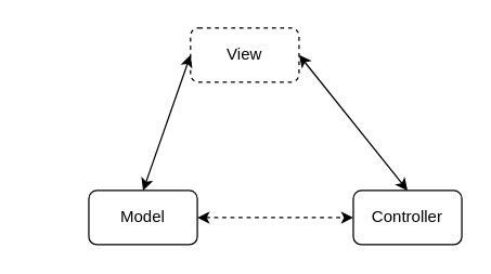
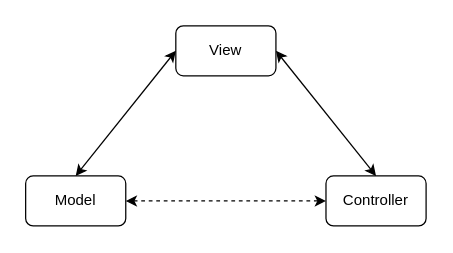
- <mxCell id="2" value="View" style="rounded=1;whiteSpace=wrap;html=1;dashed=1;" vertex="1" parent="1"><mxGeometry x="140" y="20" width="80" height="40" as="geometry" /></mxCell>
+ <mxCell id="2" value="View" style="rounded=1;whiteSpace=wrap;html=1;" vertex="1" parent="1"><mxGeometry x="140" y="20" width="80" height="40" as="geometry" /></mxCell>
- <mxCell id="3" value="Model" style="rounded=1;whiteSpace=wrap;html=1;" vertex="1" parent="1"><mxGeometry x="65" y="140" width="80" height="40" as="geometry" /></mxCell>
+ <mxCell id="3" value="Model" style="rounded=1;whiteSpace=wrap;html=1;" vertex="1" parent="1"><mxGeometry x="20" y="140" width="80" height="40" as="geometry" /></mxCell>
